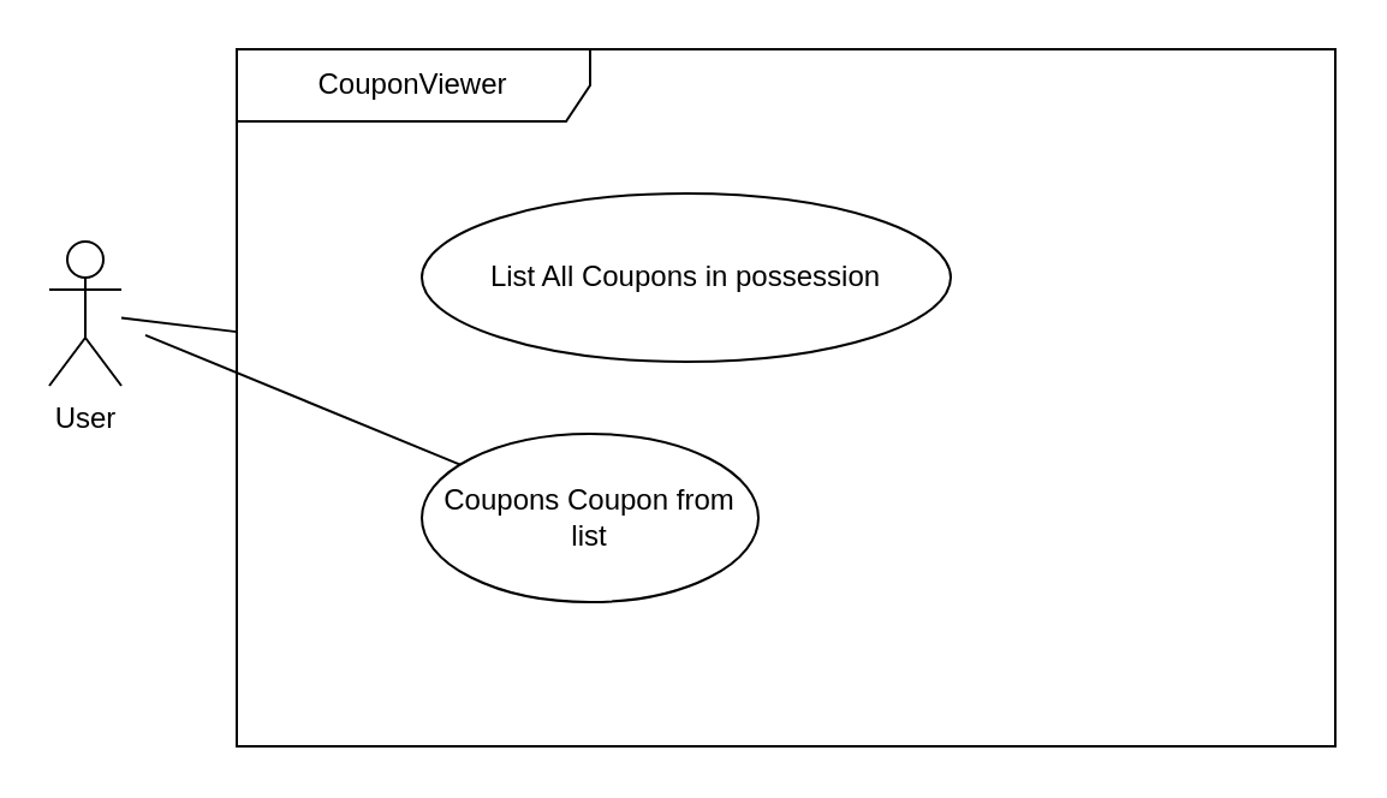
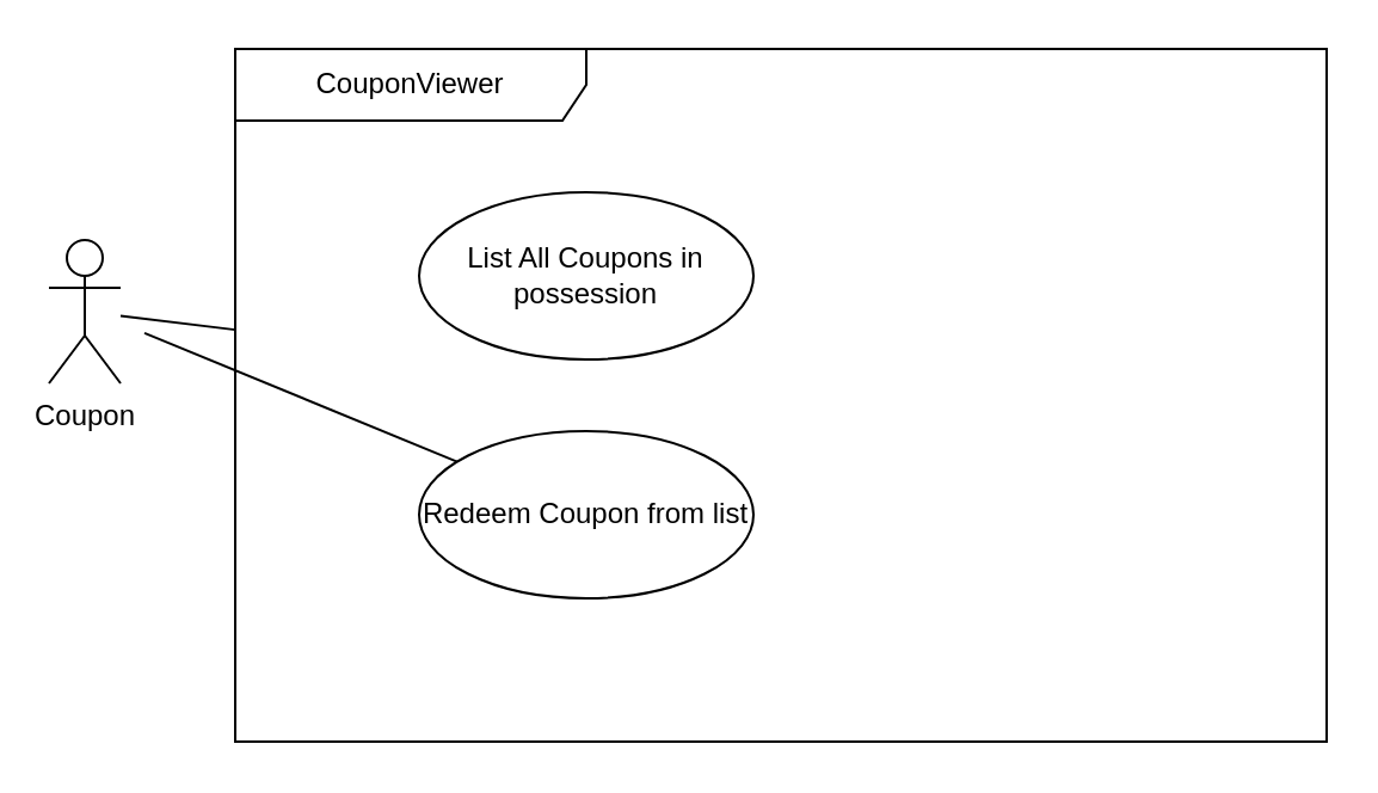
- <mxCell id="4" value="List All Coupons in possession" style="ellipse;whiteSpace=wrap;html=1;" parent="1" vertex="1"><mxGeometry x="175" y="80" width="220" height="70" as="geometry" /></mxCell>
+ <mxCell id="4" value="List All Coupons in possession" style="ellipse;whiteSpace=wrap;html=1;" parent="1" vertex="1"><mxGeometry x="175" y="80" width="140" height="70" as="geometry" /></mxCell>
- <mxCell id="2" value="User" style="shape=umlActor;verticalLabelPosition=bottom;labelBackgroundColor=#ffffff;verticalAlign=top;html=1;outlineConnect=0;" parent="1" vertex="1"><mxGeometry x="20" y="100" width="30" height="60" as="geometry" /></mxCell>
+ <mxCell id="2" value="Coupon" style="shape=umlActor;verticalLabelPosition=bottom;labelBackgroundColor=#ffffff;verticalAlign=top;html=1;outlineConnect=0;" parent="1" vertex="1"><mxGeometry x="20" y="100" width="30" height="60" as="geometry" /></mxCell>
- <mxCell id="5" value="Coupons Coupon from list" style="ellipse;whiteSpace=wrap;html=1;" parent="1" vertex="1"><mxGeometry x="175" y="180" width="140" height="70" as="geometry" /></mxCell>
+ <mxCell id="5" value="Redeem Coupon from list" style="ellipse;whiteSpace=wrap;html=1;" parent="1" vertex="1"><mxGeometry x="175" y="180" width="140" height="70" as="geometry" /></mxCell>
